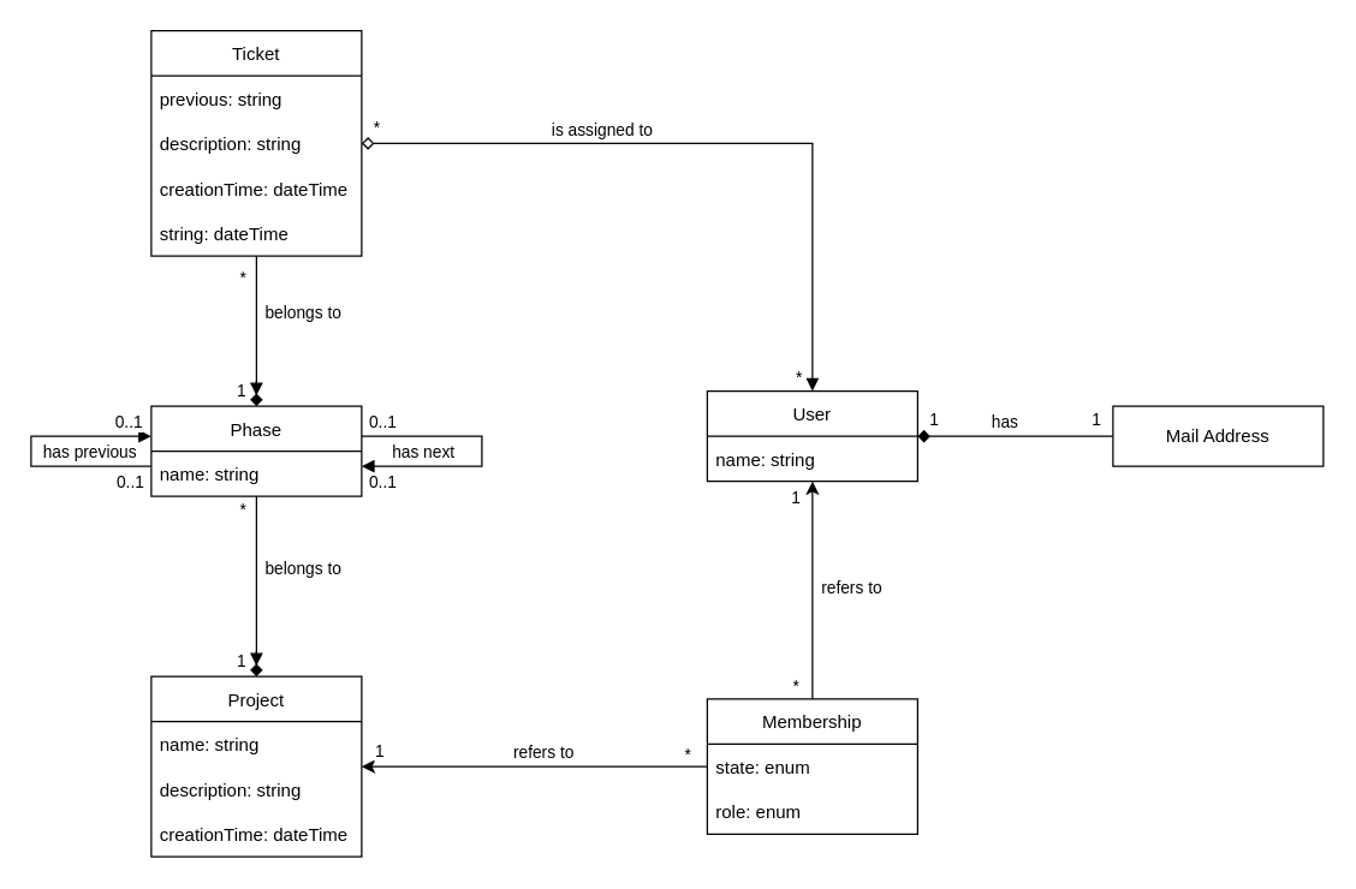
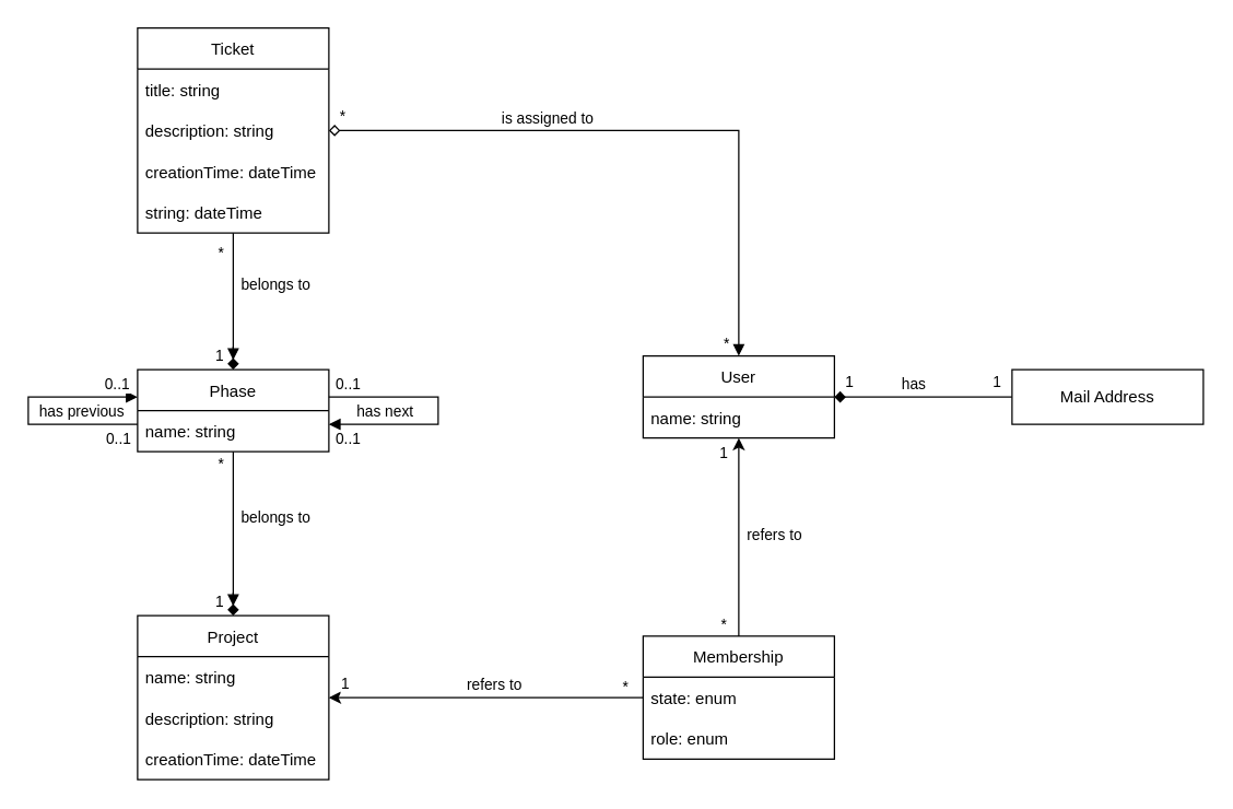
- <mxCell id="21" value="previous: string" style="text;strokeColor=none;fillColor=none;align=left;verticalAlign=middle;spacingLeft=4;spacingRight=4;overflow=hidden;points=[[0,0.5],[1,0.5]];portConstraint=eastwest;rotatable=0;" parent="20" vertex="1"><mxGeometry y="30" width="140" height="30" as="geometry" /></mxCell>
+ <mxCell id="21" value="title: string" style="text;strokeColor=none;fillColor=none;align=left;verticalAlign=middle;spacingLeft=4;spacingRight=4;overflow=hidden;points=[[0,0.5],[1,0.5]];portConstraint=eastwest;rotatable=0;" parent="20" vertex="1"><mxGeometry y="30" width="140" height="30" as="geometry" /></mxCell>
